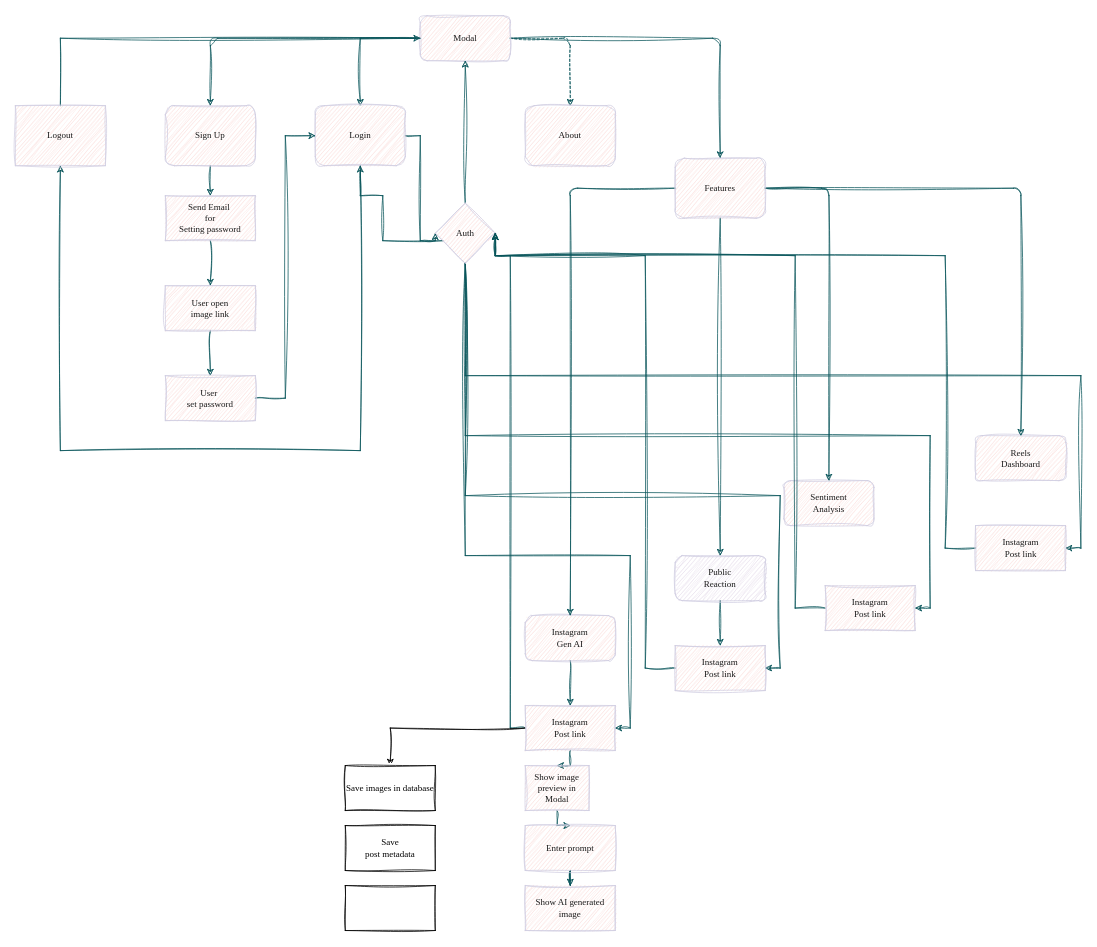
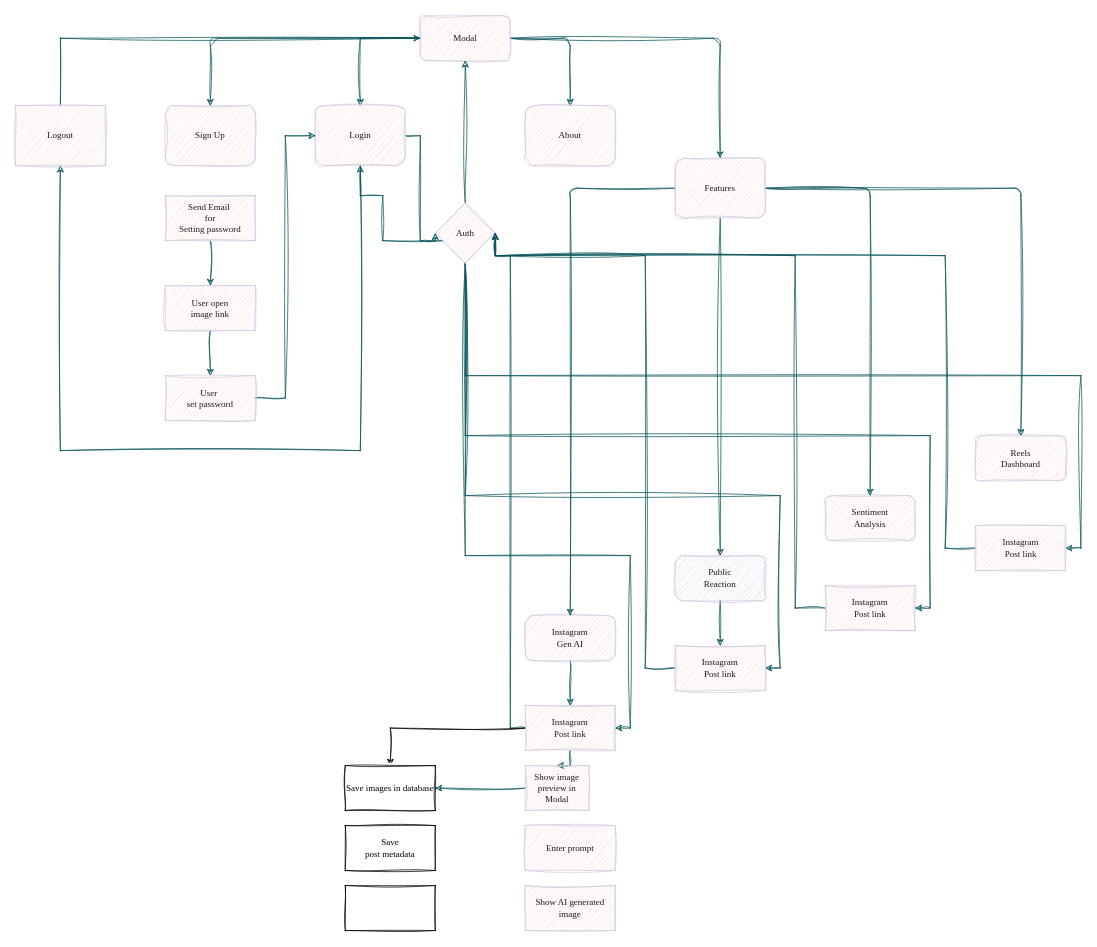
- <mxCell id="3" style="edgeStyle=orthogonalEdgeStyle;hachureGap=4;orthogonalLoop=1;jettySize=auto;html=1;entryX=0.5;entryY=0;entryDx=0;entryDy=0;fontFamily=Architects Daughter;fontSource=https%3A%2F%2Ffonts.googleapis.com%2Fcss%3Ffamily%3DArchitects%2BDaughter;labelBackgroundColor=none;strokeColor=#09555B;fontColor=default;sketch=1;curveFitting=1;jiggle=2;dashed=1;" edge="1" parent="1" source="6" target="20"><mxGeometry relative="1" as="geometry" /></mxCell>
+ <mxCell id="3" style="edgeStyle=orthogonalEdgeStyle;hachureGap=4;orthogonalLoop=1;jettySize=auto;html=1;entryX=0.5;entryY=0;entryDx=0;entryDy=0;fontFamily=Architects Daughter;fontSource=https%3A%2F%2Ffonts.googleapis.com%2Fcss%3Ffamily%3DArchitects%2BDaughter;labelBackgroundColor=none;strokeColor=#09555B;fontColor=default;sketch=1;curveFitting=1;jiggle=2;" edge="1" parent="1" source="6" target="20"><mxGeometry relative="1" as="geometry" /></mxCell>
- <mxCell id="7" style="edgeStyle=orthogonalEdgeStyle;rounded=0;hachureGap=4;orthogonalLoop=1;jettySize=auto;html=1;entryX=0.5;entryY=0;entryDx=0;entryDy=0;strokeColor=#09555B;fontFamily=Architects Daughter;fontSource=https%3A%2F%2Ffonts.googleapis.com%2Fcss%3Ffamily%3DArchitects%2BDaughter;fontColor=#1A1A1A;sketch=1;curveFitting=1;jiggle=2;" edge="1" parent="1" source="8" target="25"><mxGeometry relative="1" as="geometry" /></mxCell>
- <mxCell id="10" value="Sentiment&lt;div&gt;Analysis&lt;/div&gt;" style="rounded=1;whiteSpace=wrap;html=1;hachureGap=4;fontFamily=Architects Daughter;fontSource=https%3A%2F%2Ffonts.googleapis.com%2Fcss%3Ffamily%3DArchitects%2BDaughter;labelBackgroundColor=none;fillColor=#FAD9D5;strokeColor=#D0CEE2;fontColor=#1A1A1A;sketch=1;curveFitting=1;jiggle=2;" vertex="1" parent="1"><mxGeometry x="1045" y="640" width="120" height="60" as="geometry" /></mxCell>
+ <mxCell id="10" value="Sentiment&lt;div&gt;Analysis&lt;/div&gt;" style="rounded=1;whiteSpace=wrap;html=1;hachureGap=4;fontFamily=Architects Daughter;fontSource=https%3A%2F%2Ffonts.googleapis.com%2Fcss%3Ffamily%3DArchitects%2BDaughter;labelBackgroundColor=none;fillColor=#FAD9D5;strokeColor=#D0CEE2;fontColor=#1A1A1A;sketch=1;curveFitting=1;jiggle=2;" vertex="1" parent="1"><mxGeometry x="1100" y="660" width="120" height="60" as="geometry" /></mxCell>
- <mxCell id="41" style="edgeStyle=orthogonalEdgeStyle;rounded=0;hachureGap=4;orthogonalLoop=1;jettySize=auto;html=1;entryX=0.5;entryY=0;entryDx=0;entryDy=0;strokeColor=#09555B;fontFamily=Architects Daughter;fontSource=https%3A%2F%2Ffonts.googleapis.com%2Fcss%3Ffamily%3DArchitects%2BDaughter;fontColor=#1A1A1A;sketch=1;curveFitting=1;jiggle=2;" edge="1" parent="1" source="42" target="44"><mxGeometry relative="1" as="geometry" /></mxCell>
+ <mxCell id="41" style="edgeStyle=orthogonalEdgeStyle;rounded=0;hachureGap=4;orthogonalLoop=1;jettySize=auto;html=1;strokeColor=#09555B;fontFamily=Architects Daughter;fontSource=https%3A%2F%2Ffonts.googleapis.com%2Fcss%3Ffamily%3DArchitects%2BDaughter;fontColor=#1A1A1A;sketch=1;curveFitting=1;jiggle=2;" edge="1" parent="1" source="42" target="54"><mxGeometry relative="1" as="geometry" /></mxCell>
- <mxCell id="43" style="edgeStyle=orthogonalEdgeStyle;rounded=0;hachureGap=4;orthogonalLoop=1;jettySize=auto;html=1;entryX=0.5;entryY=0;entryDx=0;entryDy=0;strokeColor=#09555B;fontFamily=Architects Daughter;fontSource=https%3A%2F%2Ffonts.googleapis.com%2Fcss%3Ffamily%3DArchitects%2BDaughter;fontColor=#1A1A1A;sketch=1;curveFitting=1;jiggle=2;" edge="1" parent="1" source="44" target="45"><mxGeometry relative="1" as="geometry" /></mxCell>
